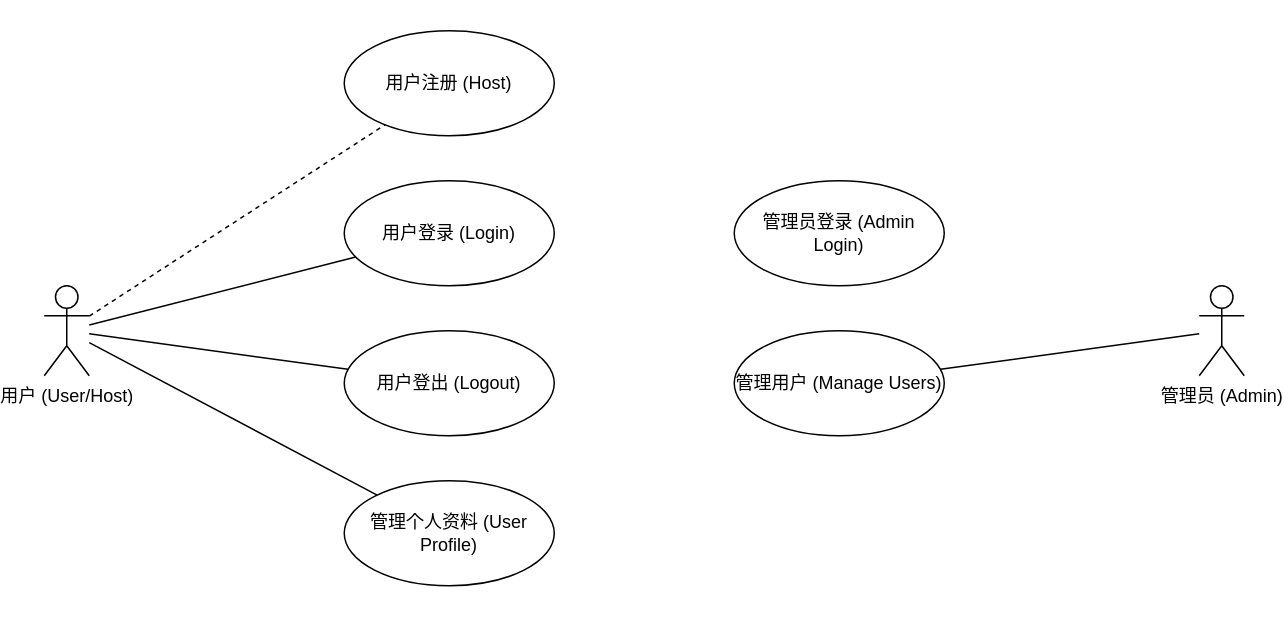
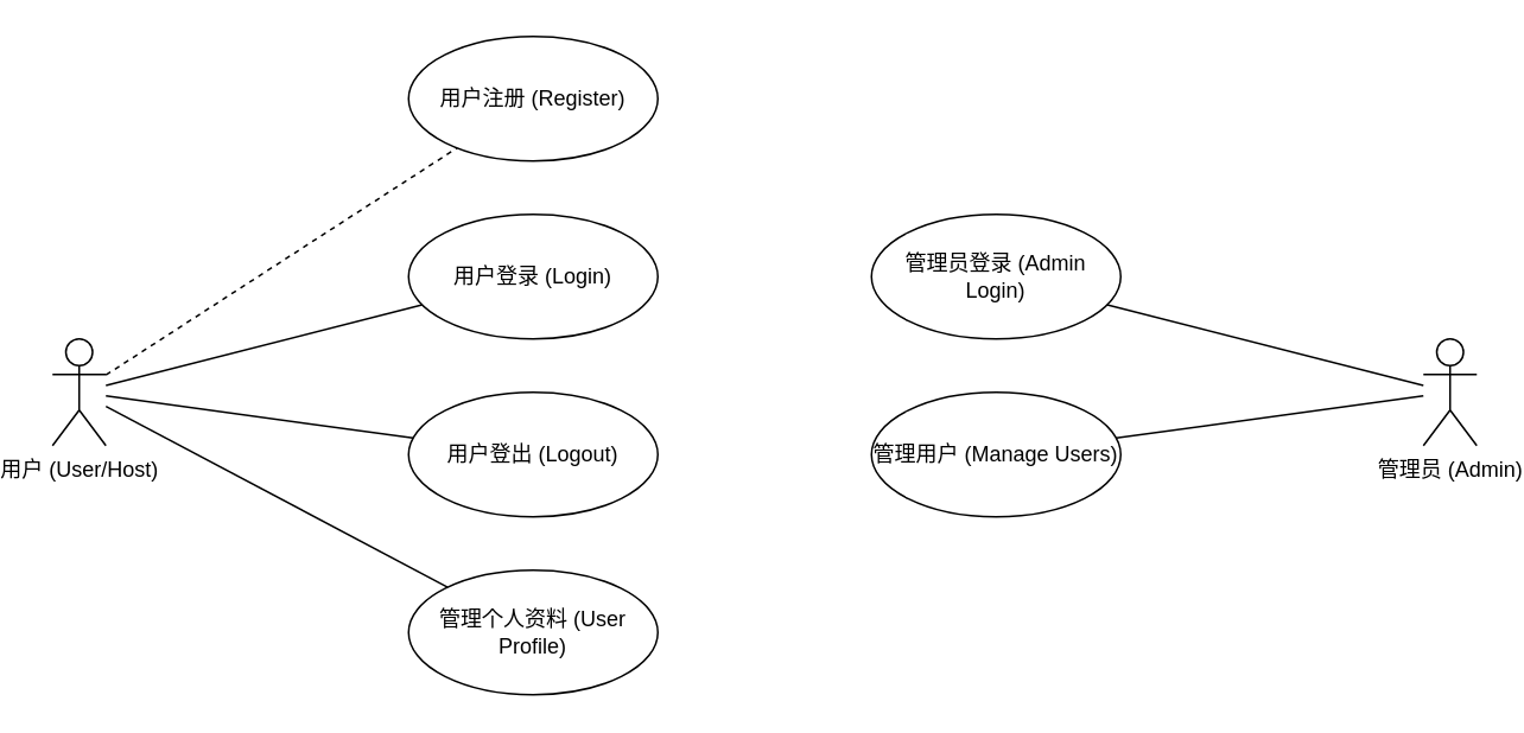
- <mxCell id="4" value="用户注册 (Host)" style="ellipse;whiteSpace=wrap;html=1;labelBackgroundColor=none;" parent="1" vertex="1"><mxGeometry x="220" y="20" width="140" height="70" as="geometry" /></mxCell>
+ <mxCell id="4" value="用户注册 (Register)" style="ellipse;whiteSpace=wrap;html=1;labelBackgroundColor=none;" parent="1" vertex="1"><mxGeometry x="220" y="20" width="140" height="70" as="geometry" /></mxCell>
+ <mxCell id="14" value="" style="endArrow=none;html=1;rounded=0;labelBackgroundColor=none;fontColor=default;" parent="1" source="3" target="8" edge="1"><mxGeometry width="50" height="50" relative="1" as="geometry"><mxPoint x="720" y="220" as="sourcePoint" /><mxPoint x="640" y="155" as="targetPoint" /></mxGeometry></mxCell>
